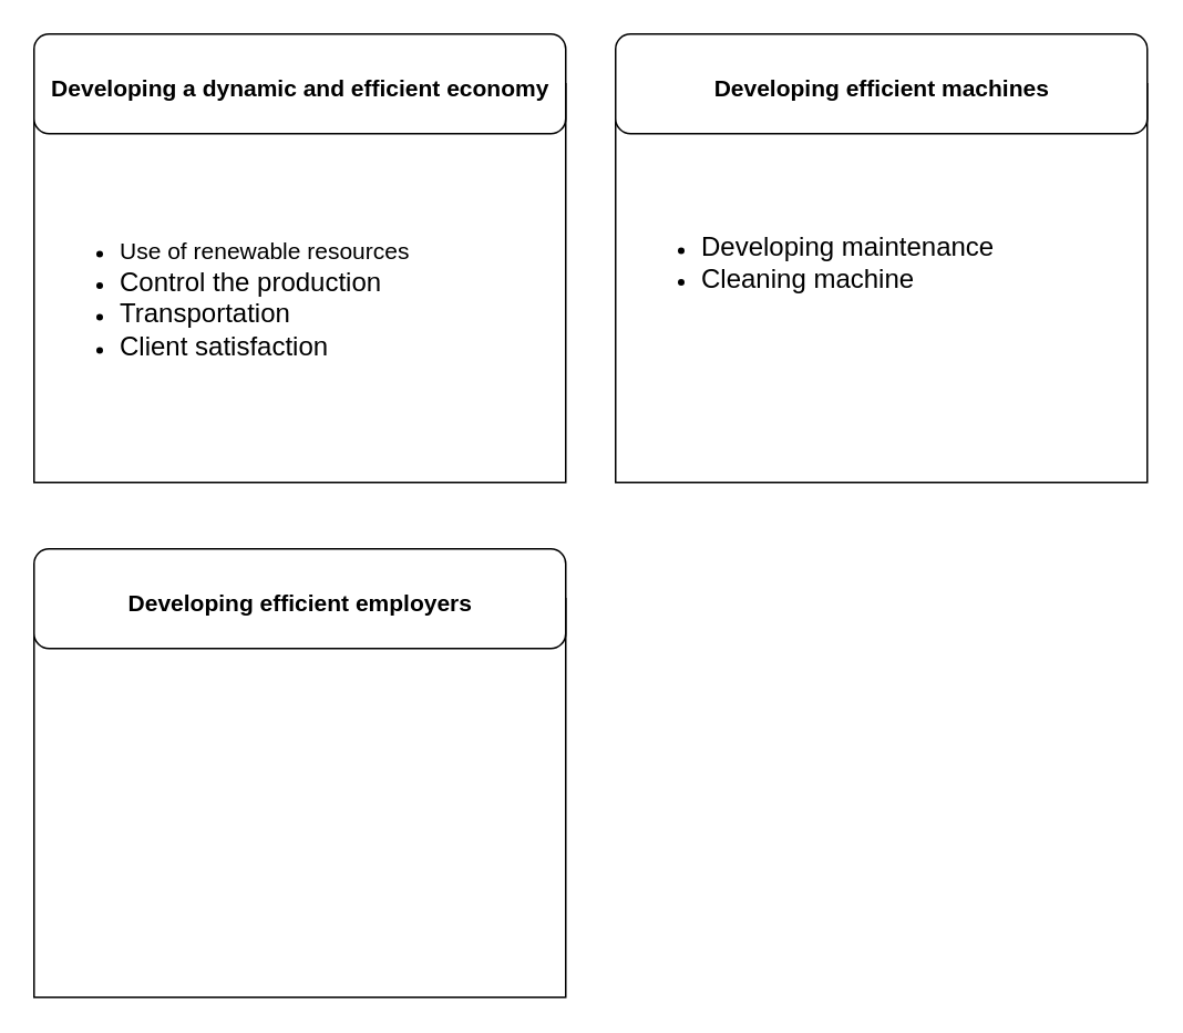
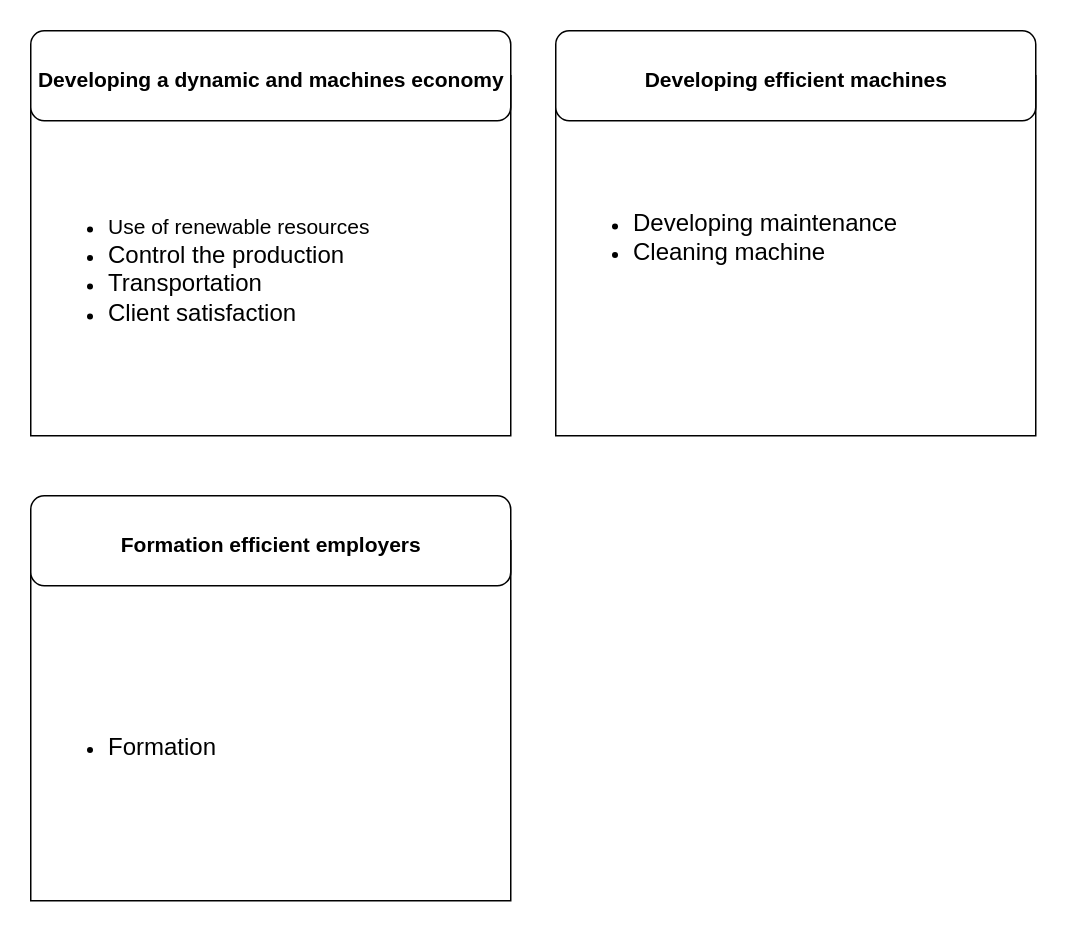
- <mxCell id="5" value="&lt;div align=&quot;justify&quot;&gt;&lt;font style=&quot;font-size: 14px&quot;&gt;Developing a dynamic and efficient economy&lt;/font&gt;&lt;br&gt;&lt;/div&gt;" style="text;strokeColor=none;fillColor=none;html=1;fontSize=24;fontStyle=1;verticalAlign=middle;align=center;" vertex="1" parent="2"><mxGeometry x="10" y="10" width="300" height="40" as="geometry" /></mxCell>
+ <mxCell id="5" value="&lt;div align=&quot;justify&quot;&gt;&lt;font style=&quot;font-size: 14px&quot;&gt;Developing a dynamic and machines economy&lt;/font&gt;&lt;br&gt;&lt;/div&gt;" style="text;strokeColor=none;fillColor=none;html=1;fontSize=24;fontStyle=1;verticalAlign=middle;align=center;" vertex="1" parent="2"><mxGeometry x="10" y="10" width="300" height="40" as="geometry" /></mxCell>
- <mxCell id="18" value="&lt;div align=&quot;justify&quot;&gt;&lt;font style=&quot;font-size: 14px&quot;&gt;Developing efficient employers&lt;/font&gt;&lt;br&gt;&lt;/div&gt;" style="text;strokeColor=none;fillColor=none;html=1;fontSize=24;fontStyle=1;verticalAlign=middle;align=center;" vertex="1" parent="14"><mxGeometry x="10" y="10" width="300" height="40" as="geometry" /></mxCell>
+ <mxCell id="18" value="&lt;div align=&quot;justify&quot;&gt;&lt;font style=&quot;font-size: 14px&quot;&gt;Formation efficient employers&lt;/font&gt;&lt;br&gt;&lt;/div&gt;" style="text;strokeColor=none;fillColor=none;html=1;fontSize=24;fontStyle=1;verticalAlign=middle;align=center;" vertex="1" parent="14"><mxGeometry x="10" y="10" width="300" height="40" as="geometry" /></mxCell>
+ <mxCell id="17" value="&lt;br&gt;&lt;ul&gt;&lt;li&gt;&lt;font size=&quot;3&quot;&gt;Formation&lt;/font&gt;&lt;br&gt;&lt;/li&gt;&lt;/ul&gt;" style="text;strokeColor=none;fillColor=none;html=1;whiteSpace=wrap;verticalAlign=middle;overflow=hidden;" vertex="1" parent="14"><mxGeometry x="10" y="70" width="300" height="180" as="geometry" /></mxCell>
